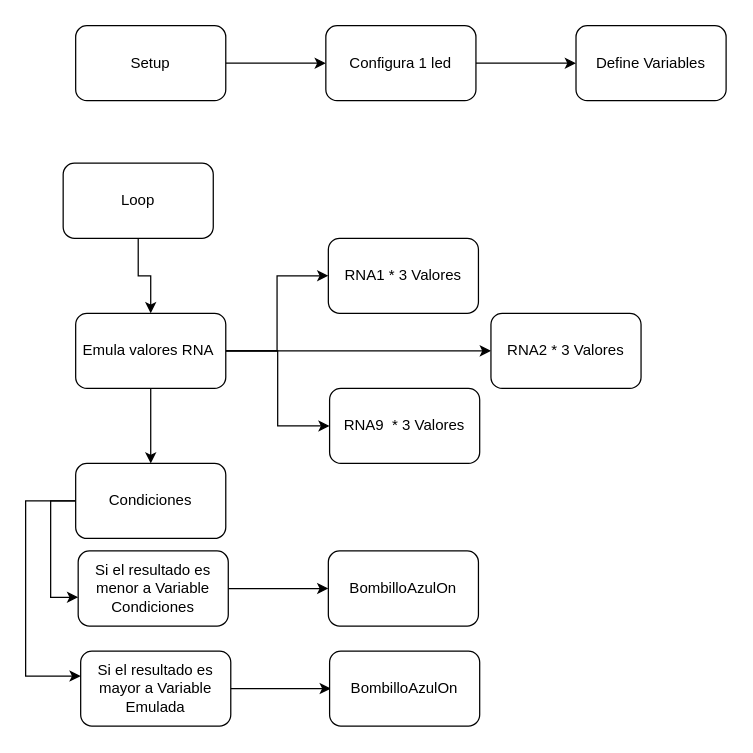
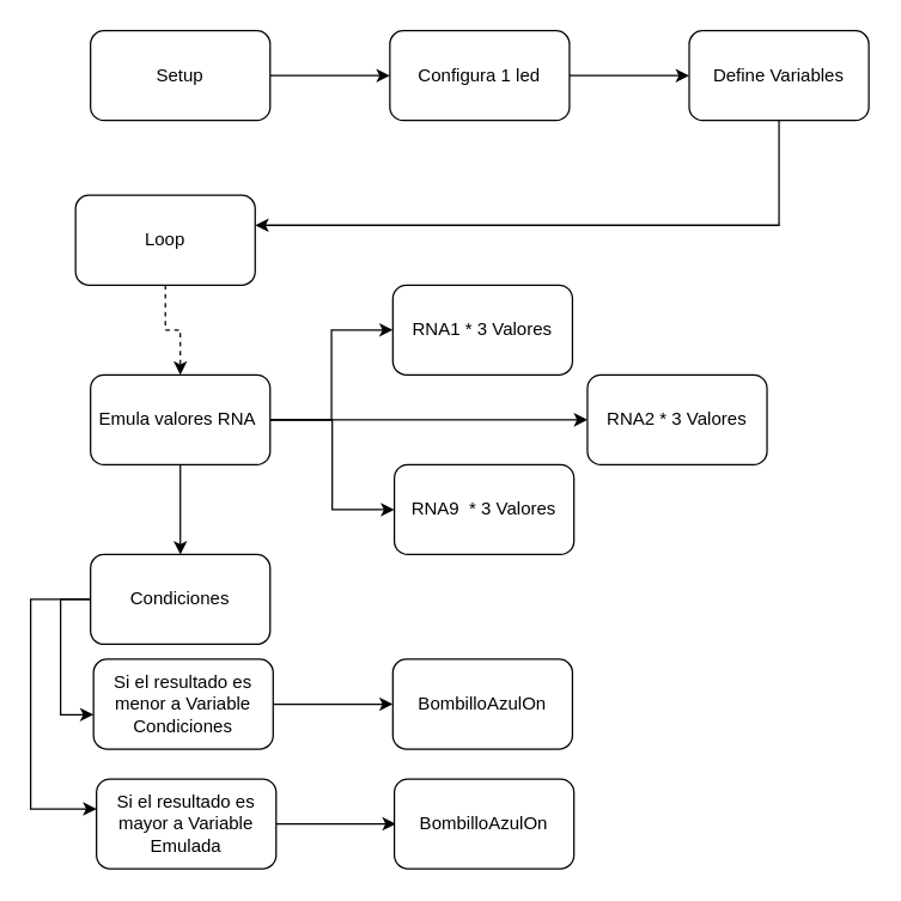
+ <mxCell id="8" style="edgeStyle=orthogonalEdgeStyle;rounded=0;orthogonalLoop=1;jettySize=auto;html=1;exitX=0.5;exitY=1;exitDx=0;exitDy=0;" edge="1" source="18" target="5" parent="1"><mxGeometry relative="1" as="geometry"><Array as="points"><mxPoint x="520" y="150" /></Array></mxGeometry></mxCell>
- <mxCell id="4" value="" style="edgeStyle=orthogonalEdgeStyle;rounded=0;orthogonalLoop=1;jettySize=auto;html=1;" edge="1" parent="1" source="5" target="22"><mxGeometry relative="1" as="geometry" /></mxCell>
+ <mxCell id="4" value="" style="edgeStyle=orthogonalEdgeStyle;rounded=0;orthogonalLoop=1;jettySize=auto;html=1;dashed=1;" edge="1" parent="1" source="5" target="22"><mxGeometry relative="1" as="geometry" /></mxCell>
